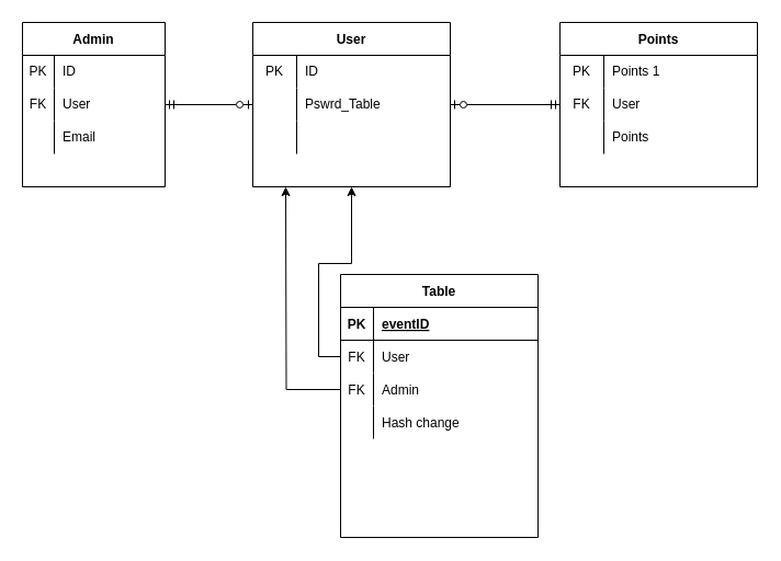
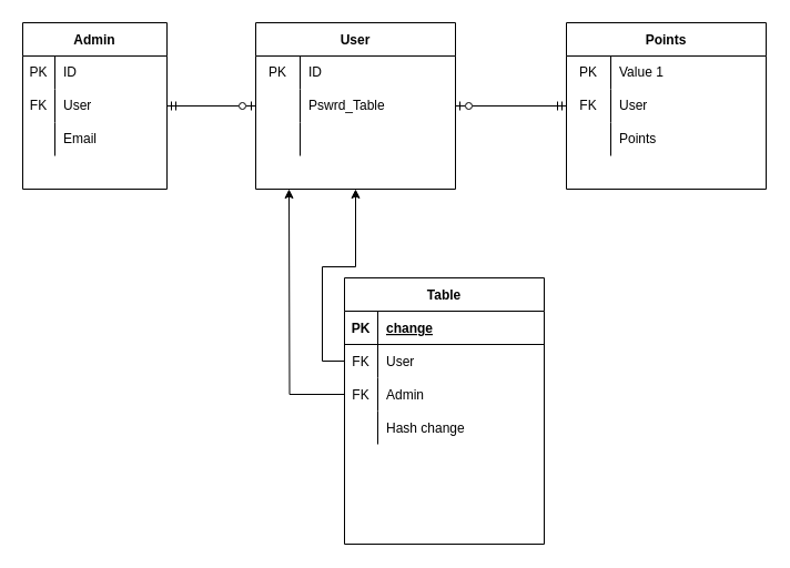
- <mxCell id="27" value="Points 1" style="shape=partialRectangle;html=1;whiteSpace=wrap;connectable=0;fillColor=none;top=0;left=0;bottom=0;right=0;align=left;spacingLeft=6;overflow=hidden;" parent="25" vertex="1"><mxGeometry x="40" width="140" height="30" as="geometry"><mxRectangle width="140" height="30" as="alternateBounds" /></mxGeometry></mxCell>
+ <mxCell id="27" value="Value 1" style="shape=partialRectangle;html=1;whiteSpace=wrap;connectable=0;fillColor=none;top=0;left=0;bottom=0;right=0;align=left;spacingLeft=6;overflow=hidden;" parent="25" vertex="1"><mxGeometry x="40" width="140" height="30" as="geometry"><mxRectangle width="140" height="30" as="alternateBounds" /></mxGeometry></mxCell>
- <mxCell id="37" value="eventID" style="shape=partialRectangle;connectable=0;fillColor=none;top=0;left=0;bottom=0;right=0;align=left;spacingLeft=6;fontStyle=5;overflow=hidden;" parent="35" vertex="1"><mxGeometry x="30" width="150" height="30" as="geometry"><mxRectangle width="150" height="30" as="alternateBounds" /></mxGeometry></mxCell>
+ <mxCell id="37" value="change" style="shape=partialRectangle;connectable=0;fillColor=none;top=0;left=0;bottom=0;right=0;align=left;spacingLeft=6;fontStyle=5;overflow=hidden;" parent="35" vertex="1"><mxGeometry x="30" width="150" height="30" as="geometry"><mxRectangle width="150" height="30" as="alternateBounds" /></mxGeometry></mxCell>
